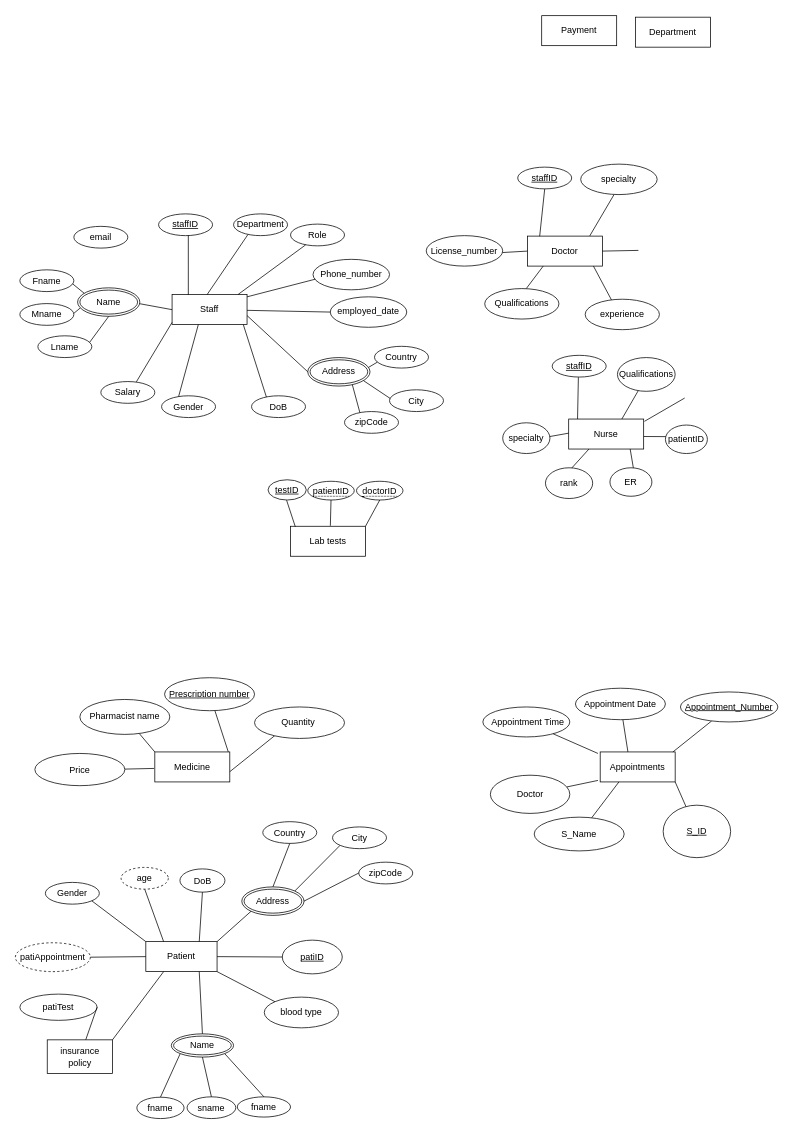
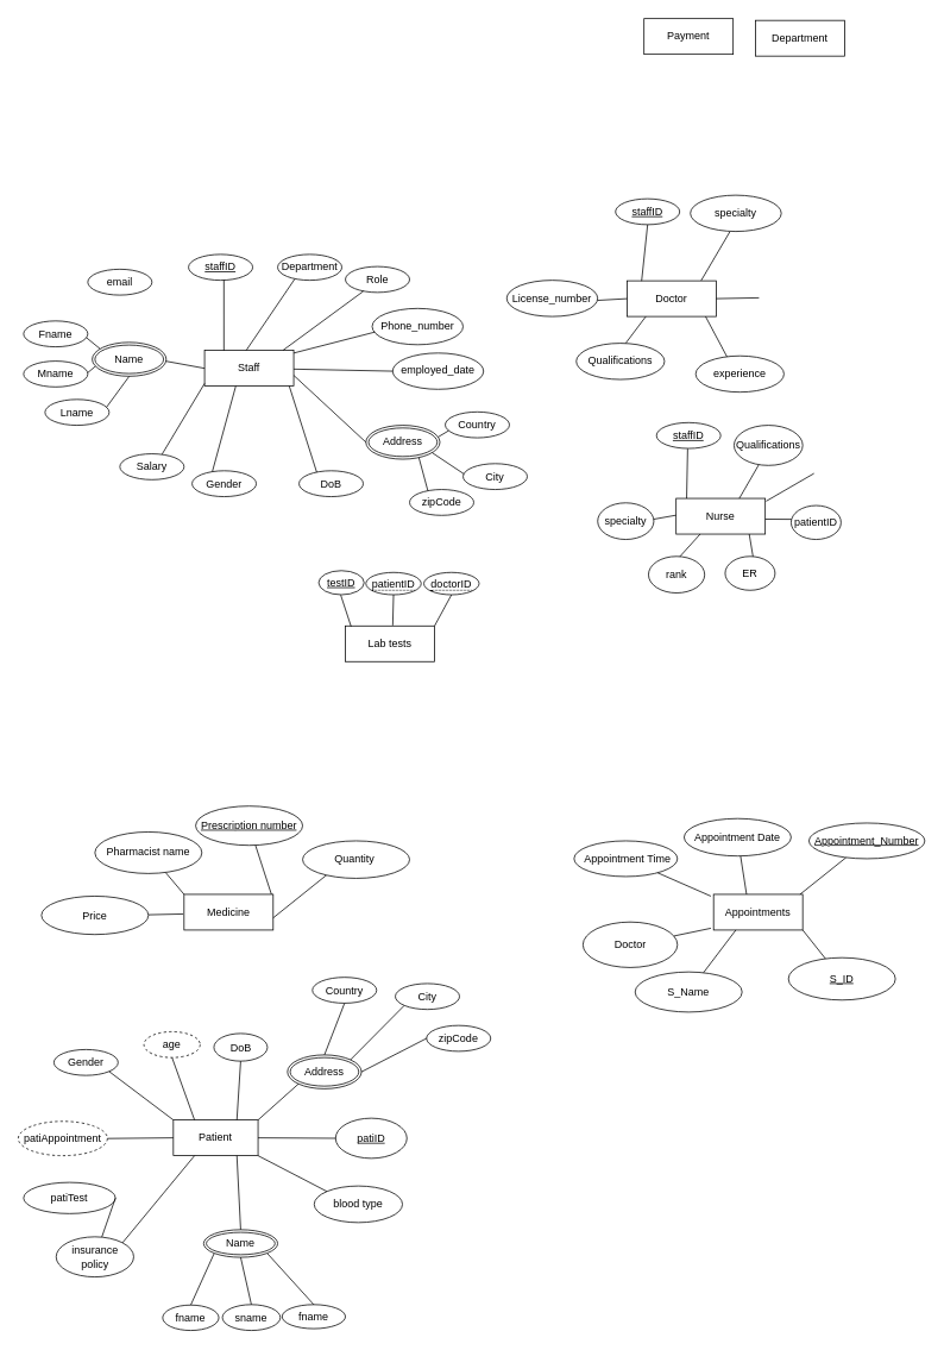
- <mxCell id="86" value="&lt;u&gt;S_ID&lt;/u&gt;" style="ellipse;whiteSpace=wrap;html=1;" parent="1" vertex="1"><mxGeometry x="884" y="1073" width="90" height="70" as="geometry" /></mxCell>
+ <mxCell id="86" value="&lt;u&gt;S_ID&lt;/u&gt;" style="ellipse;whiteSpace=wrap;html=1;" parent="1" vertex="1"><mxGeometry x="884" y="1073" width="120" height="47.5" as="geometry" /></mxCell>
- <mxCell id="125" value="insurance policy" style="whiteSpace=wrap;html=1;rounded=0;" vertex="1" parent="1"><mxGeometry x="62.5" y="1386" width="87" height="45" as="geometry" /></mxCell>
+ <mxCell id="125" value="insurance policy" style="ellipse;whiteSpace=wrap;html=1;" vertex="1" parent="1"><mxGeometry x="62.5" y="1386" width="87" height="45" as="geometry" /></mxCell>
